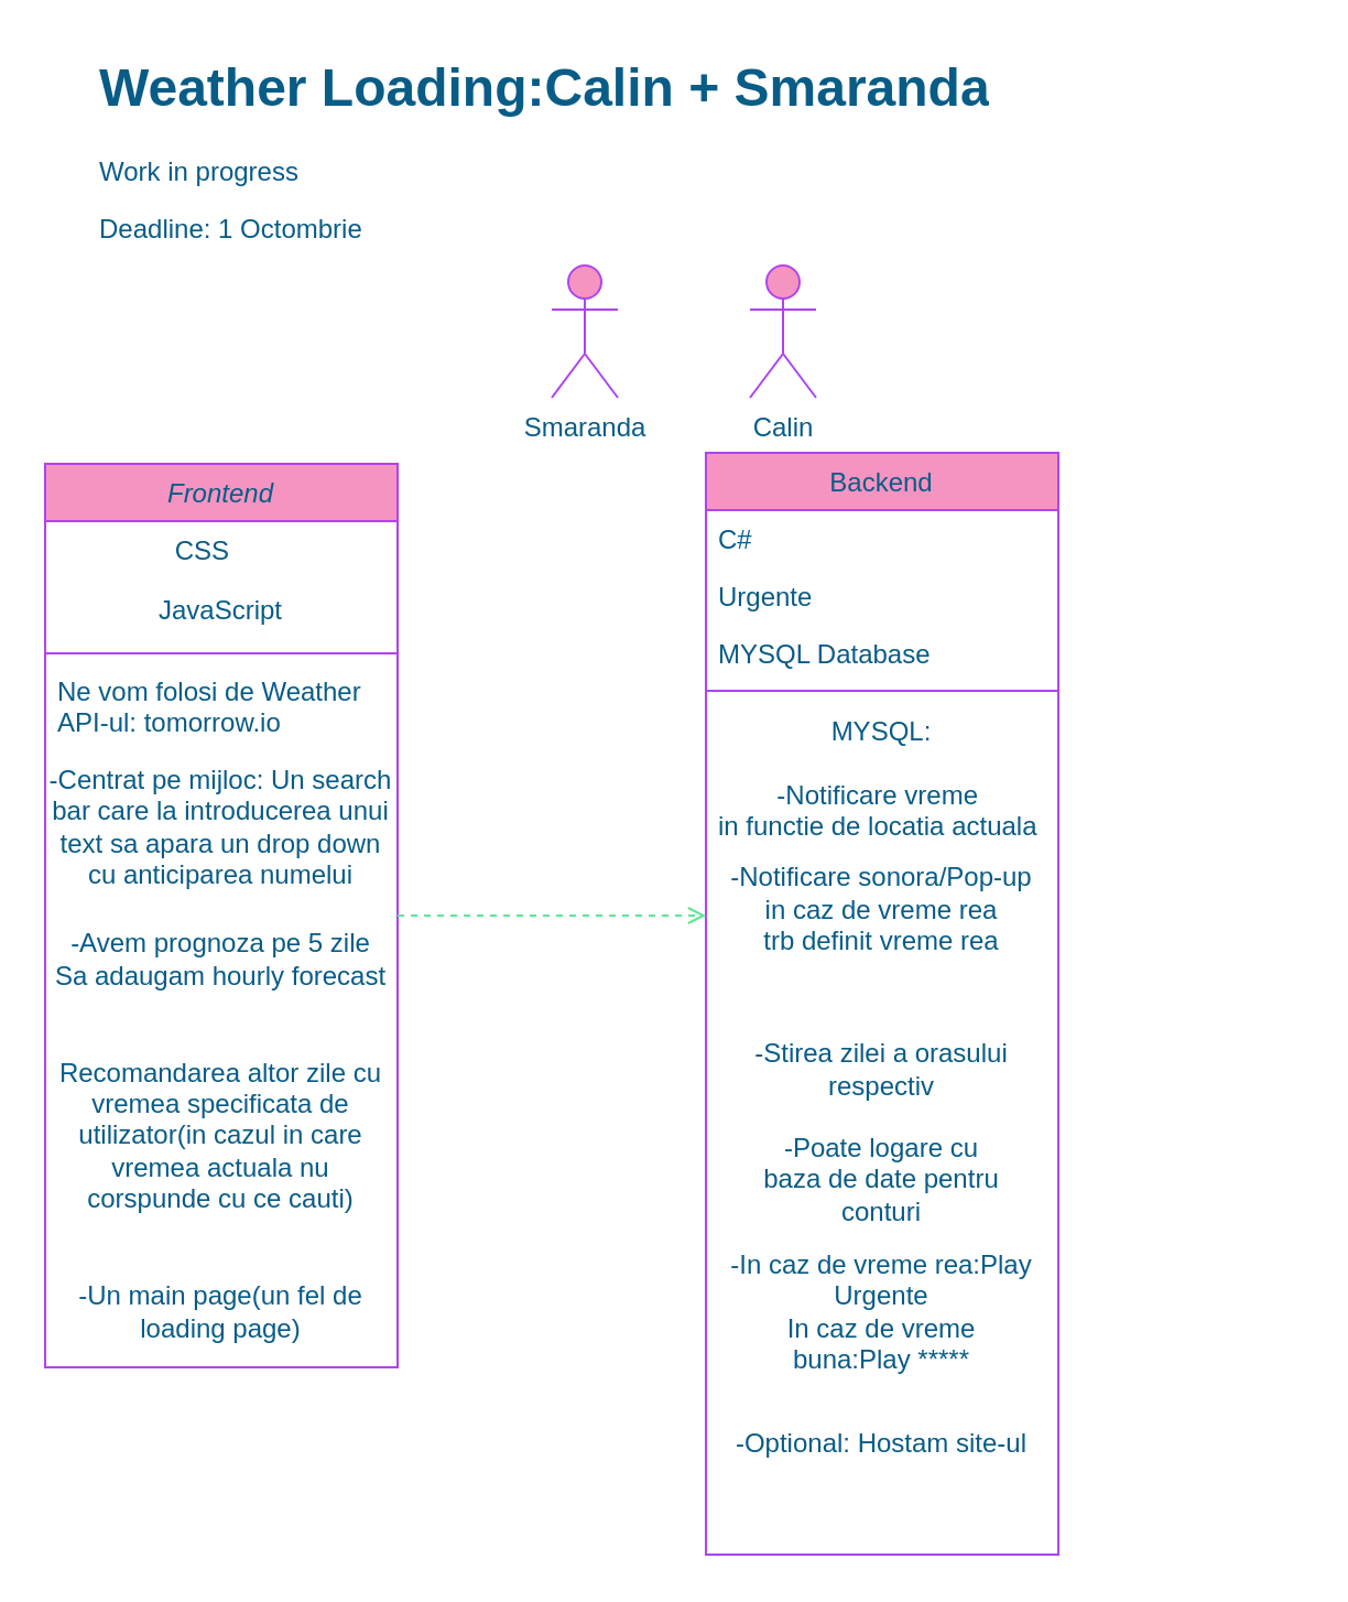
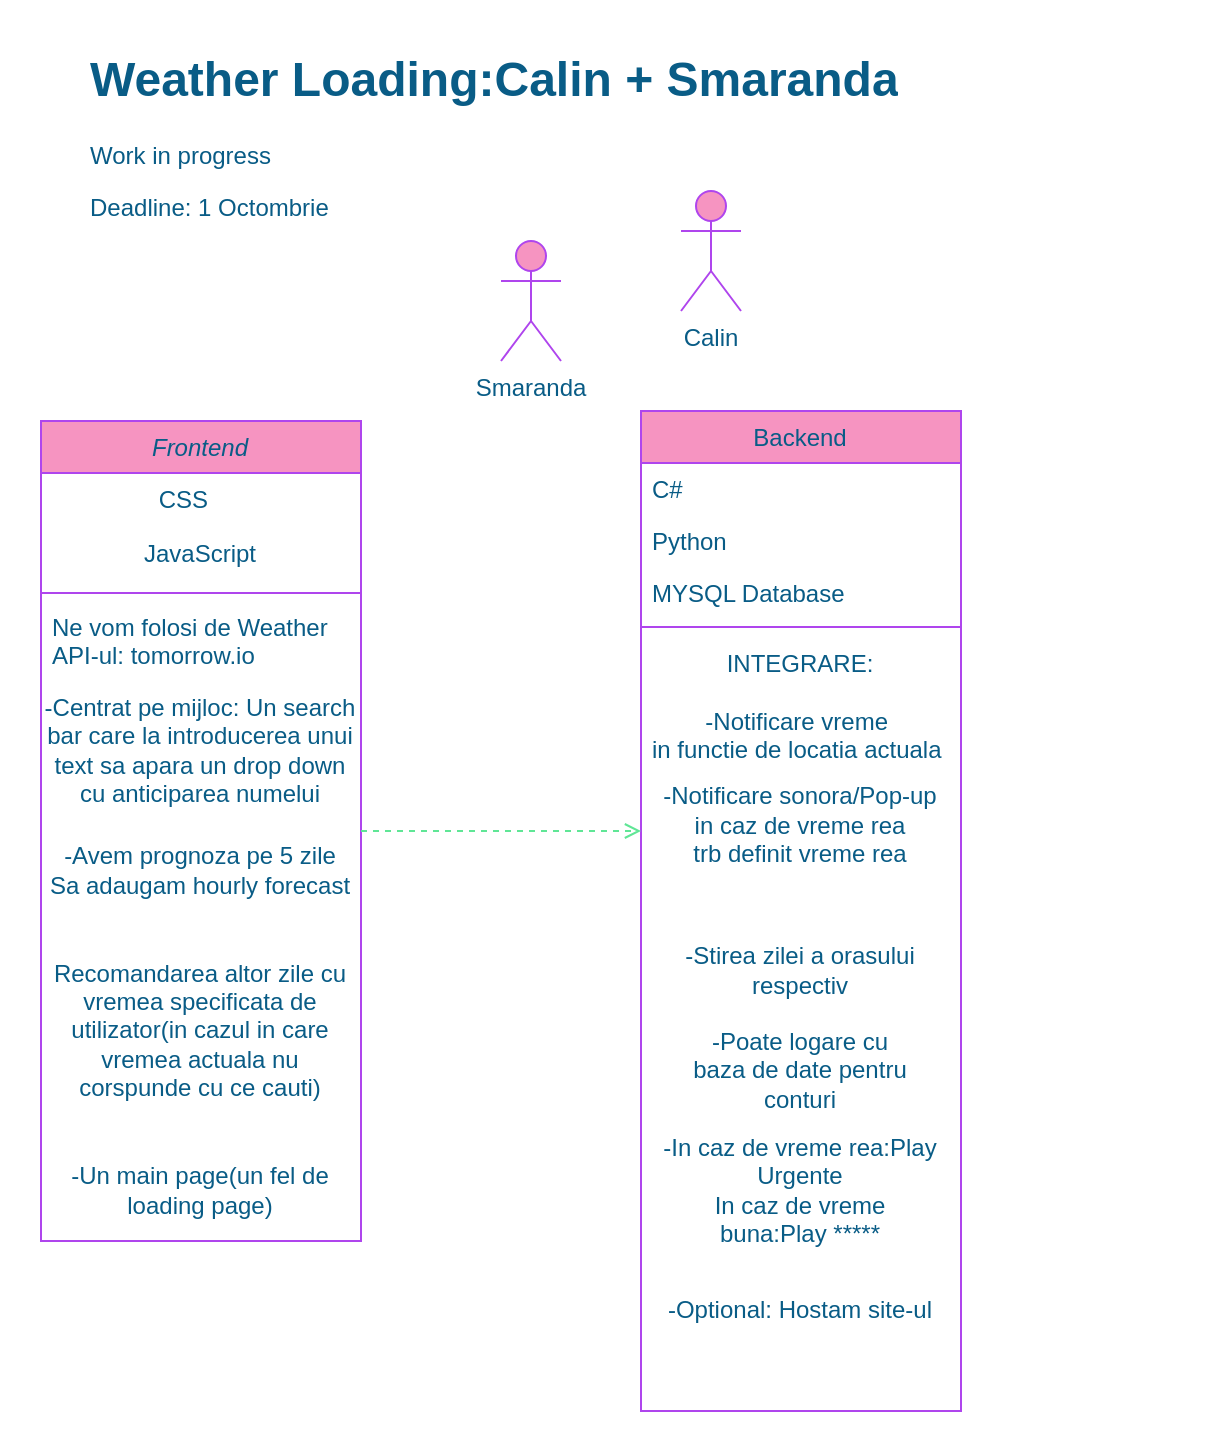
- <mxCell id="27" value="Calin" style="shape=umlActor;verticalLabelPosition=bottom;verticalAlign=top;html=1;outlineConnect=0;fontColor=#095C86;strokeColor=#AF45ED;fillColor=#F694C1;" vertex="1" parent="1"><mxGeometry x="340" width="30" height="60" as="geometry" y="120" /></mxCell>
+ <mxCell id="27" value="Calin" style="shape=umlActor;verticalLabelPosition=bottom;verticalAlign=top;html=1;outlineConnect=0;fontColor=#095C86;strokeColor=#AF45ED;fillColor=#F694C1;" vertex="1" parent="1"><mxGeometry x="340" y="95" width="30" height="60" as="geometry" /></mxCell>
- <mxCell id="9" value="Urgente" style="text;align=left;verticalAlign=top;spacingLeft=4;spacingRight=4;overflow=hidden;rotatable=0;points=[[0,0.5],[1,0.5]];portConstraint=eastwest;rounded=0;shadow=0;html=0;fontColor=#095C86;" parent="7" vertex="1"><mxGeometry y="52" width="160" height="26" as="geometry" /></mxCell>
+ <mxCell id="9" value="Python" style="text;align=left;verticalAlign=top;spacingLeft=4;spacingRight=4;overflow=hidden;rotatable=0;points=[[0,0.5],[1,0.5]];portConstraint=eastwest;rounded=0;shadow=0;html=0;fontColor=#095C86;" parent="7" vertex="1"><mxGeometry y="52" width="160" height="26" as="geometry" /></mxCell>
- <mxCell id="12" value="MYSQL:" style="text;html=1;strokeColor=none;fillColor=none;align=center;verticalAlign=middle;whiteSpace=wrap;rounded=0;fontColor=#095C86;" vertex="1" parent="7"><mxGeometry y="112" width="160" height="30" as="geometry" /></mxCell>
+ <mxCell id="12" value="INTEGRARE:" style="text;html=1;strokeColor=none;fillColor=none;align=center;verticalAlign=middle;whiteSpace=wrap;rounded=0;fontColor=#095C86;" vertex="1" parent="7"><mxGeometry y="112" width="160" height="30" as="geometry" /></mxCell>
